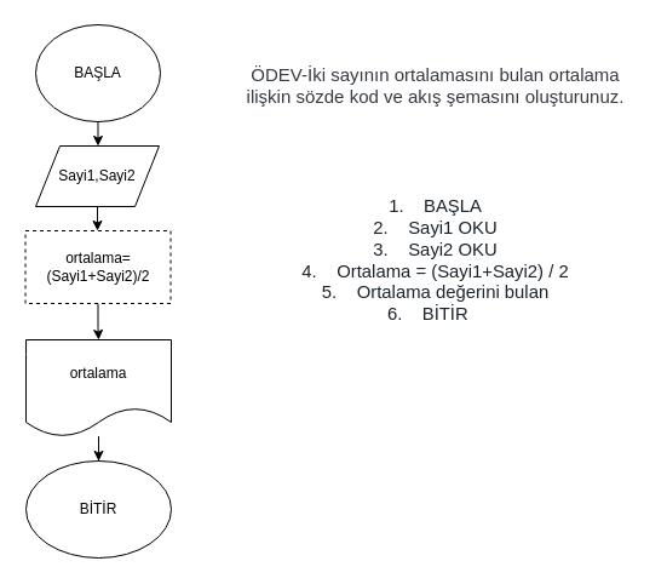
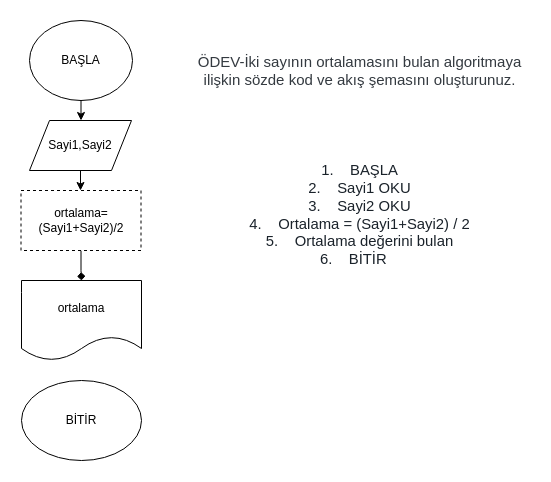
- <mxCell id="11" value="&lt;span style=&quot;color: rgb(52 , 58 , 64) ; font-family: , &amp;#34;blinkmacsystemfont&amp;#34; , &amp;#34;segoe ui&amp;#34; , &amp;#34;roboto&amp;#34; , &amp;#34;helvetica neue&amp;#34; , &amp;#34;arial&amp;#34; , &amp;#34;noto sans&amp;#34; , sans-serif , &amp;#34;apple color emoji&amp;#34; , &amp;#34;segoe ui emoji&amp;#34; , &amp;#34;segoe ui symbol&amp;#34; , &amp;#34;noto color emoji&amp;#34; ; font-size: 15px ; text-align: left ; background-color: rgb(255 , 255 , 255)&quot;&gt;ÖDEV-İki sayının ortalamasını bulan ortalama &lt;br&gt;ilişkin sözde&amp;nbsp;&lt;/span&gt;&lt;span id=&quot;yui_3_17_2_1_1635016098675_31&quot; style=&quot;box-sizing: border-box ; color: rgb(52 , 58 , 64) ; font-family: , &amp;#34;blinkmacsystemfont&amp;#34; , &amp;#34;segoe ui&amp;#34; , &amp;#34;roboto&amp;#34; , &amp;#34;helvetica neue&amp;#34; , &amp;#34;arial&amp;#34; , &amp;#34;noto sans&amp;#34; , sans-serif , &amp;#34;apple color emoji&amp;#34; , &amp;#34;segoe ui emoji&amp;#34; , &amp;#34;segoe ui symbol&amp;#34; , &amp;#34;noto color emoji&amp;#34; ; font-size: 0.938rem ; text-align: left ; background-color: rgb(255 , 255 , 255)&quot;&gt;kod ve akış şemasını oluşturunuz.&lt;/span&gt;" style="text;html=1;align=center;verticalAlign=middle;resizable=0;points=[];autosize=1;strokeColor=none;fillColor=none;" vertex="1" parent="1"><mxGeometry x="189" y="55" width="340" height="30" as="geometry" /></mxCell>
+ <mxCell id="11" value="&lt;span style=&quot;color: rgb(52 , 58 , 64) ; font-family: , &amp;#34;blinkmacsystemfont&amp;#34; , &amp;#34;segoe ui&amp;#34; , &amp;#34;roboto&amp;#34; , &amp;#34;helvetica neue&amp;#34; , &amp;#34;arial&amp;#34; , &amp;#34;noto sans&amp;#34; , sans-serif , &amp;#34;apple color emoji&amp;#34; , &amp;#34;segoe ui emoji&amp;#34; , &amp;#34;segoe ui symbol&amp;#34; , &amp;#34;noto color emoji&amp;#34; ; font-size: 15px ; text-align: left ; background-color: rgb(255 , 255 , 255)&quot;&gt;ÖDEV-İki sayının ortalamasını bulan algoritmaya &lt;br&gt;ilişkin sözde&amp;nbsp;&lt;/span&gt;&lt;span id=&quot;yui_3_17_2_1_1635016098675_31&quot; style=&quot;box-sizing: border-box ; color: rgb(52 , 58 , 64) ; font-family: , &amp;#34;blinkmacsystemfont&amp;#34; , &amp;#34;segoe ui&amp;#34; , &amp;#34;roboto&amp;#34; , &amp;#34;helvetica neue&amp;#34; , &amp;#34;arial&amp;#34; , &amp;#34;noto sans&amp;#34; , sans-serif , &amp;#34;apple color emoji&amp;#34; , &amp;#34;segoe ui emoji&amp;#34; , &amp;#34;segoe ui symbol&amp;#34; , &amp;#34;noto color emoji&amp;#34; ; font-size: 0.938rem ; text-align: left ; background-color: rgb(255 , 255 , 255)&quot;&gt;kod ve akış şemasını oluşturunuz.&lt;/span&gt;" style="text;html=1;align=center;verticalAlign=middle;resizable=0;points=[];autosize=1;strokeColor=none;fillColor=none;" vertex="1" parent="1"><mxGeometry x="189" y="55" width="340" height="30" as="geometry" /></mxCell>
- <mxCell id="6" style="edgeStyle=orthogonalEdgeStyle;rounded=0;orthogonalLoop=1;jettySize=auto;html=1;entryX=0.5;entryY=0;entryDx=0;entryDy=0;" edge="1" parent="1" source="7" target="9"><mxGeometry relative="1" as="geometry" /></mxCell>
+ <mxCell id="6" style="edgeStyle=orthogonalEdgeStyle;rounded=0;orthogonalLoop=1;jettySize=auto;html=1;entryX=0.5;entryY=0;entryDx=0;entryDy=0;endArrow=diamond;" edge="1" parent="1" source="7" target="9"><mxGeometry relative="1" as="geometry" /></mxCell>
- <mxCell id="8" style="edgeStyle=orthogonalEdgeStyle;rounded=0;orthogonalLoop=1;jettySize=auto;html=1;" edge="1" parent="1" source="9" target="10"><mxGeometry relative="1" as="geometry" /></mxCell>
